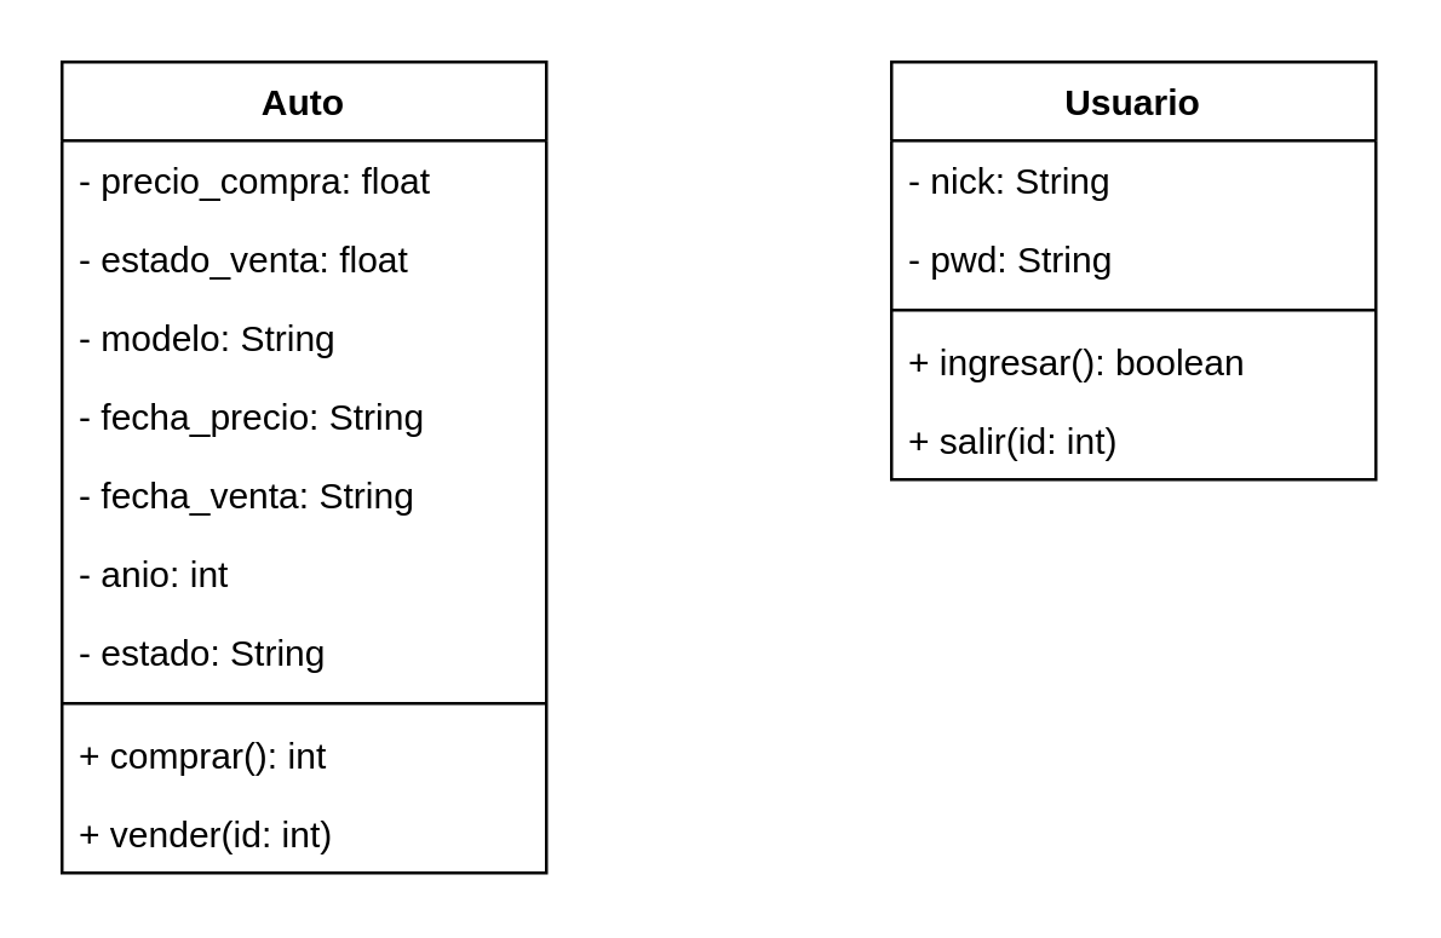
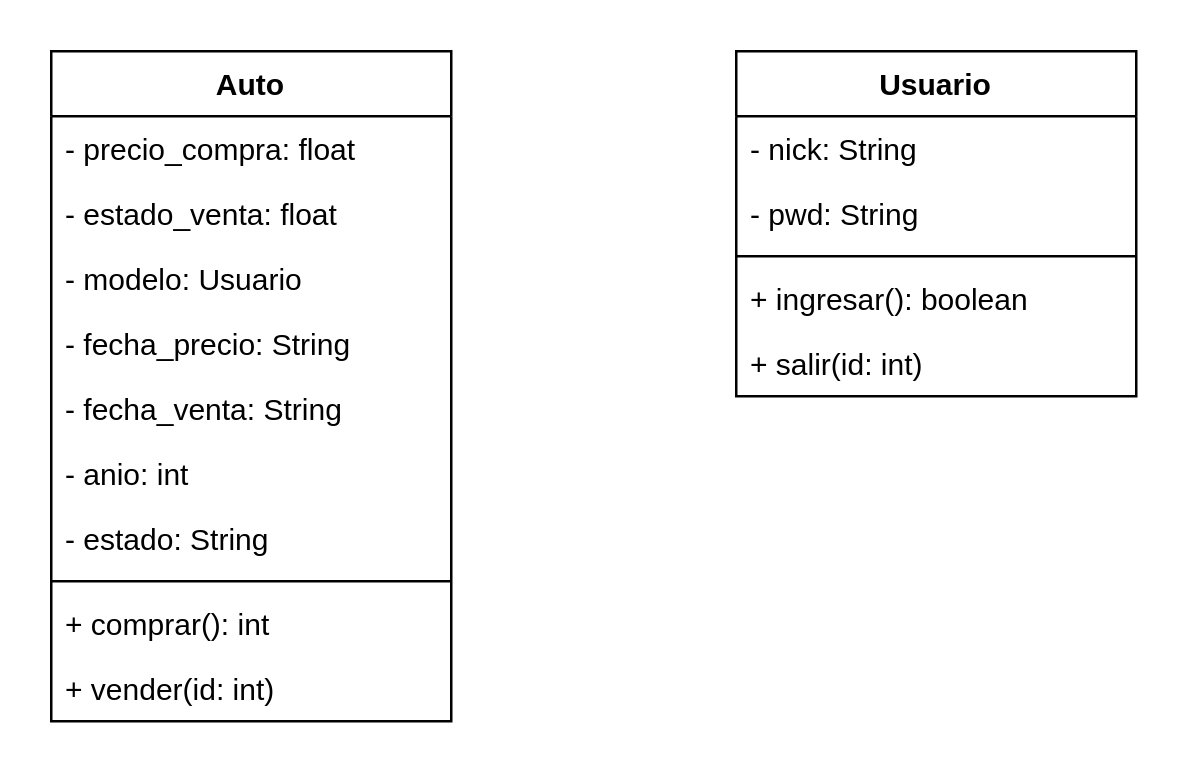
- <mxCell id="5" value="- modelo: String" style="text;strokeColor=none;fillColor=none;align=left;verticalAlign=top;spacingLeft=4;spacingRight=4;overflow=hidden;rotatable=0;points=[[0,0.5],[1,0.5]];portConstraint=eastwest;" parent="2" vertex="1"><mxGeometry y="78" width="160" height="26" as="geometry" /></mxCell>
+ <mxCell id="5" value="- modelo: Usuario" style="text;strokeColor=none;fillColor=none;align=left;verticalAlign=top;spacingLeft=4;spacingRight=4;overflow=hidden;rotatable=0;points=[[0,0.5],[1,0.5]];portConstraint=eastwest;" parent="2" vertex="1"><mxGeometry y="78" width="160" height="26" as="geometry" /></mxCell>
